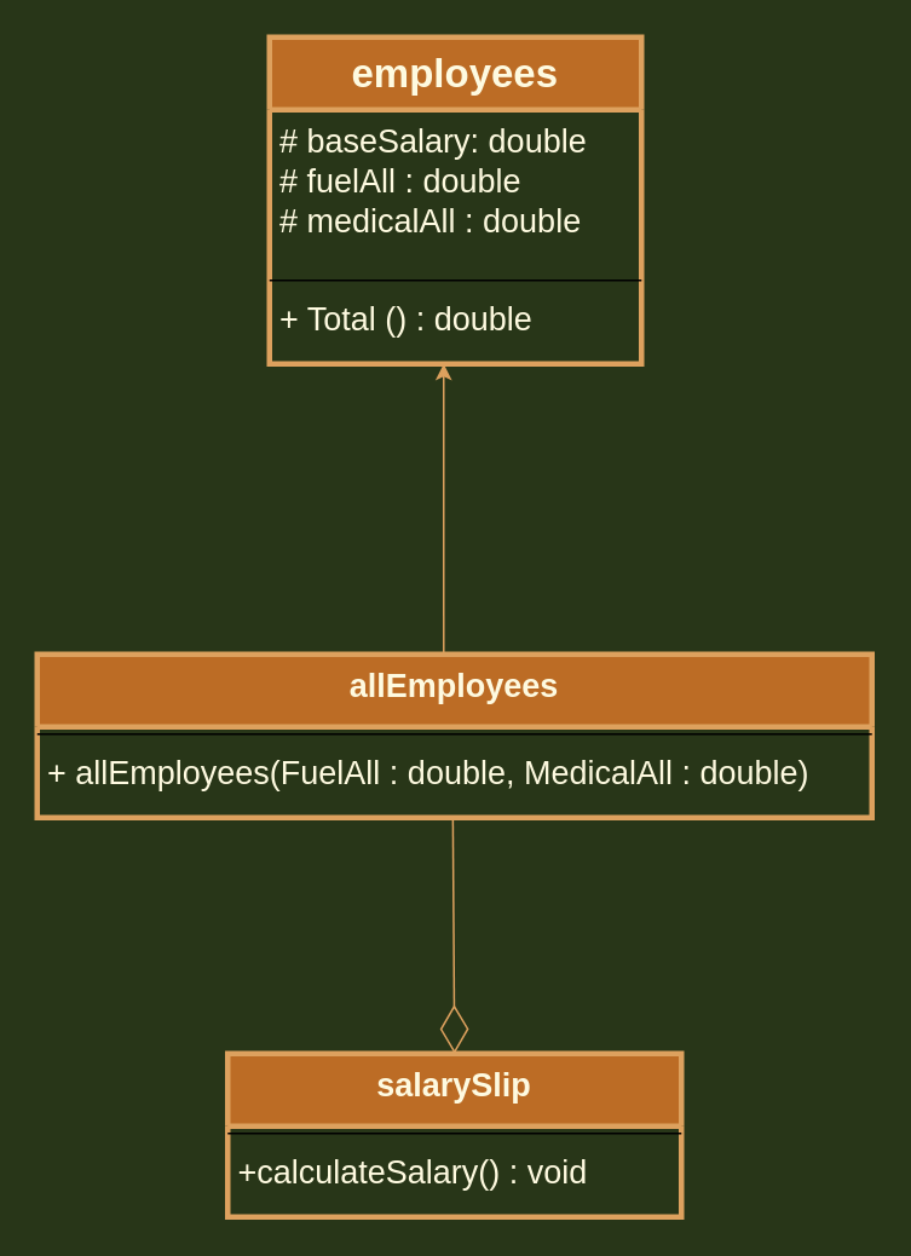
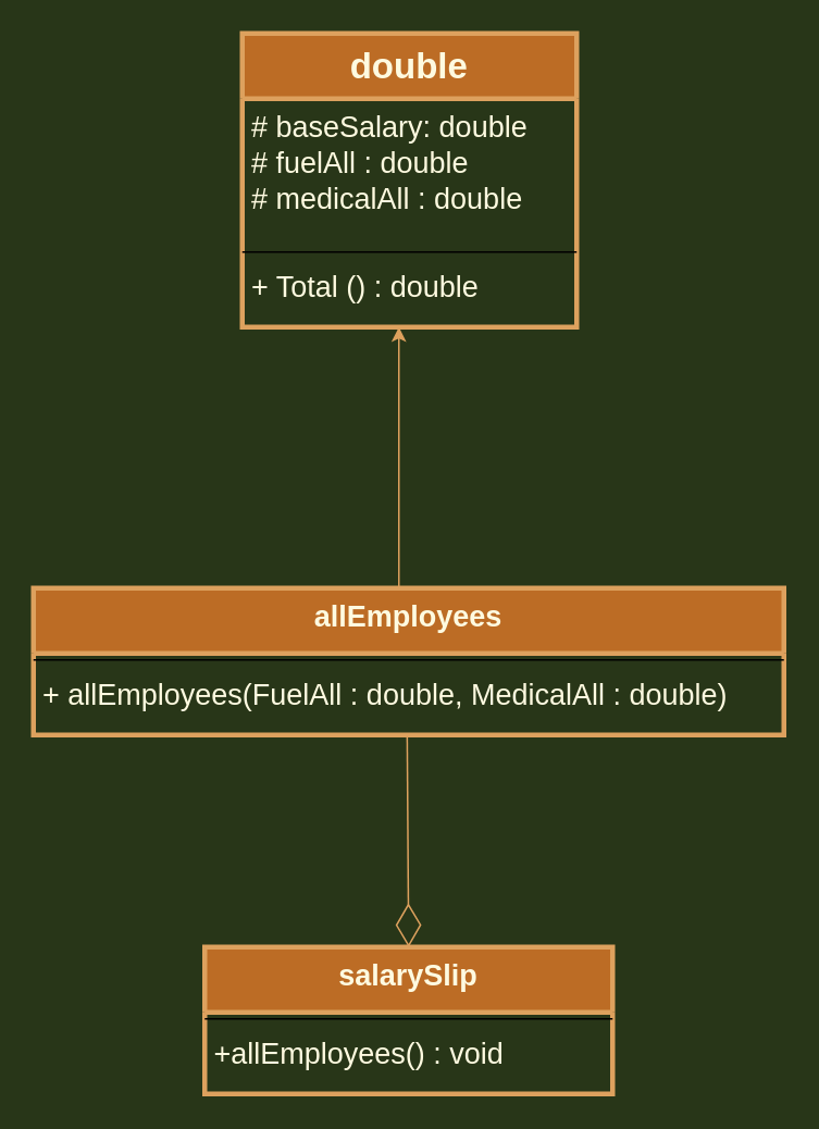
- <mxCell id="2" value="employees" style="swimlane;fontStyle=1;align=center;verticalAlign=top;childLayout=stackLayout;horizontal=1;startSize=40;horizontalStack=0;resizeParent=1;resizeParentMax=0;resizeLast=0;collapsible=1;marginBottom=0;rounded=0;sketch=0;fontColor=#FEFAE0;strokeColor=#DDA15E;fillColor=#BC6C25;fontSize=22;strokeWidth=3;" vertex="1" parent="1"><mxGeometry x="148" y="20" width="205" height="180" as="geometry" /></mxCell>
+ <mxCell id="2" value="double" style="swimlane;fontStyle=1;align=center;verticalAlign=top;childLayout=stackLayout;horizontal=1;startSize=40;horizontalStack=0;resizeParent=1;resizeParentMax=0;resizeLast=0;collapsible=1;marginBottom=0;rounded=0;sketch=0;fontColor=#FEFAE0;strokeColor=#DDA15E;fillColor=#BC6C25;fontSize=22;strokeWidth=3;" vertex="1" parent="1"><mxGeometry x="148" y="20" width="205" height="180" as="geometry" /></mxCell>
- <mxCell id="11" value="+calculateSalary() : void" style="text;strokeColor=none;fillColor=none;align=left;verticalAlign=top;spacingLeft=4;spacingRight=4;overflow=hidden;rotatable=0;points=[[0,0.5],[1,0.5]];portConstraint=eastwest;rounded=0;sketch=0;fontSize=18;fontColor=#FEFAE0;" vertex="1" parent="9"><mxGeometry y="48" width="250" height="42" as="geometry" /></mxCell>
+ <mxCell id="11" value="+allEmployees() : void" style="text;strokeColor=none;fillColor=none;align=left;verticalAlign=top;spacingLeft=4;spacingRight=4;overflow=hidden;rotatable=0;points=[[0,0.5],[1,0.5]];portConstraint=eastwest;rounded=0;sketch=0;fontSize=18;fontColor=#FEFAE0;" vertex="1" parent="9"><mxGeometry y="48" width="250" height="42" as="geometry" /></mxCell>
